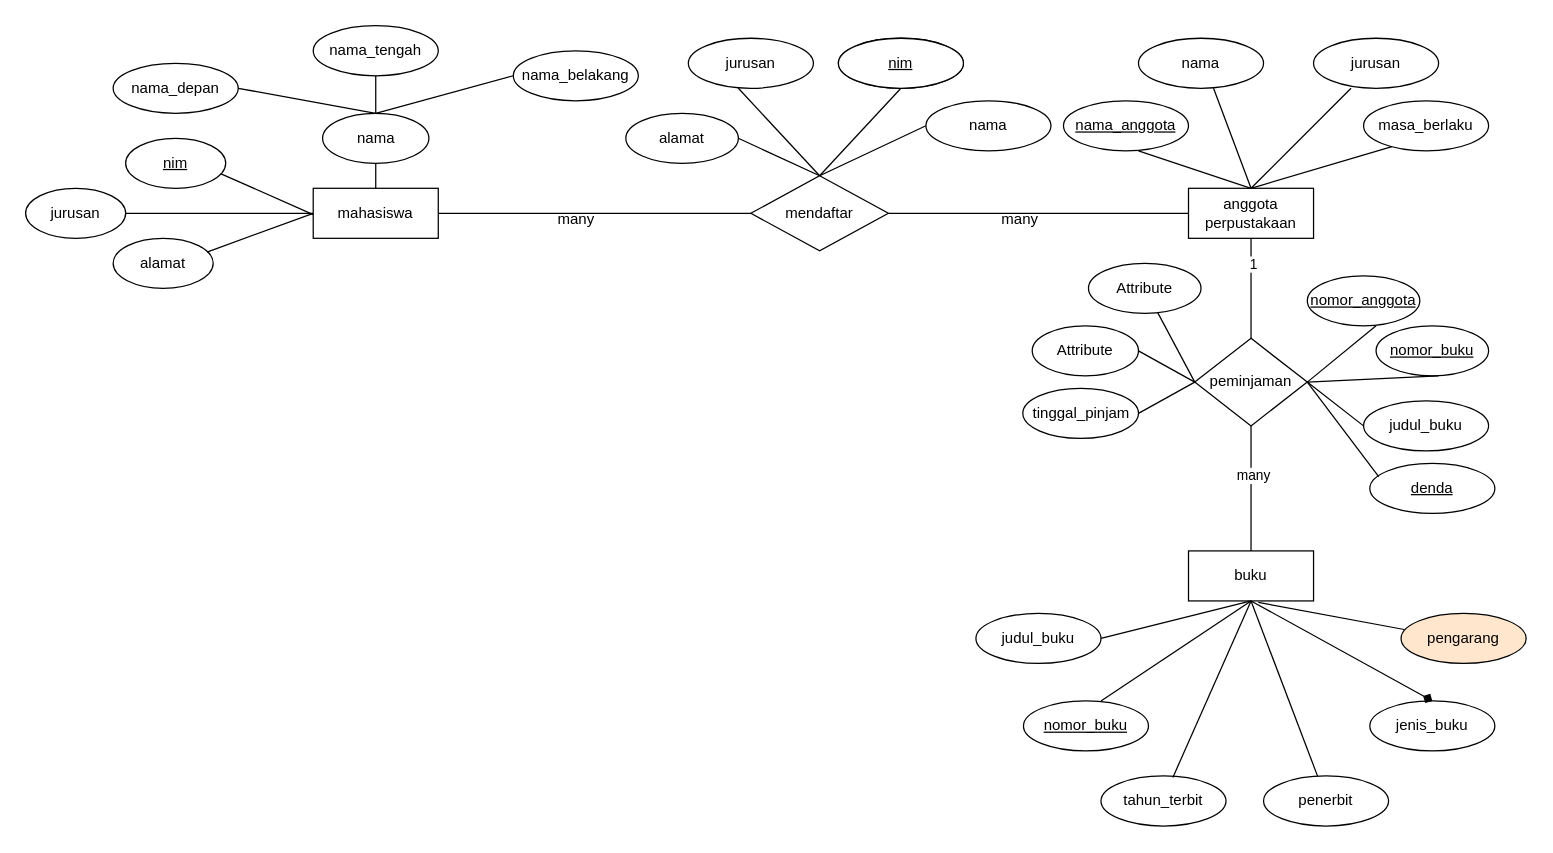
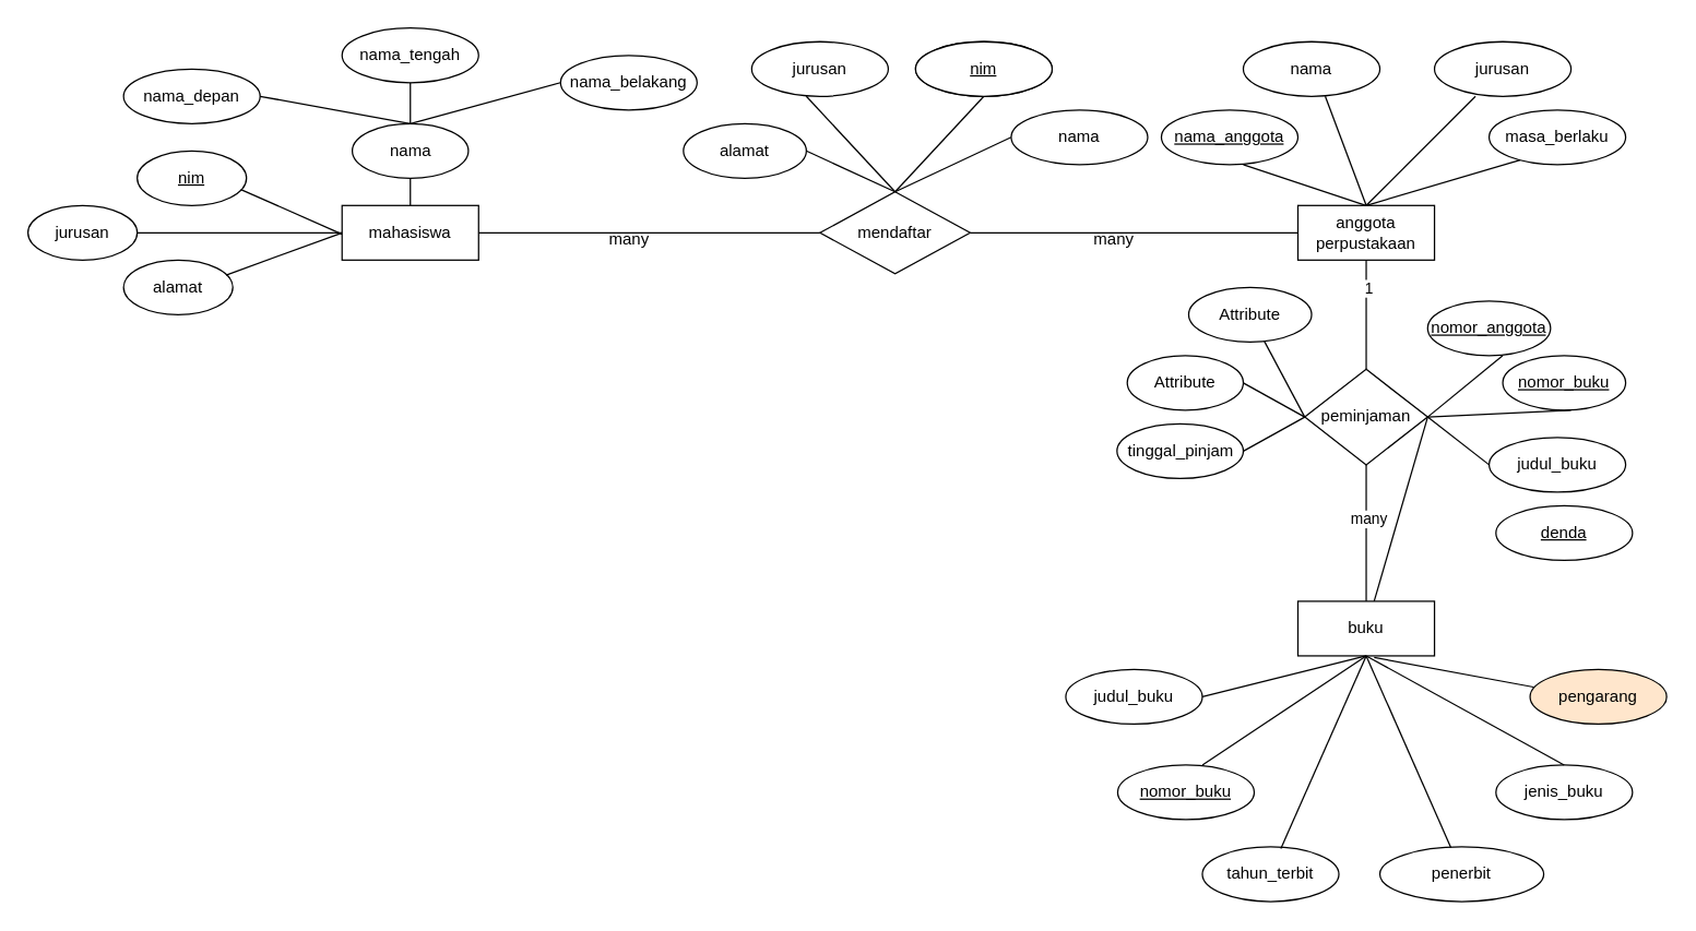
- <mxCell id="54" value="" style="endArrow=none;html=1;rounded=0;exitX=1;exitY=0.5;exitDx=0;exitDy=0;entryX=0.071;entryY=0.264;entryDx=0;entryDy=0;entryPerimeter=0;" edge="1" parent="1" source="40" target="47"><mxGeometry relative="1" as="geometry"><mxPoint x="930" y="390" as="sourcePoint" /><mxPoint x="1090" y="390" as="targetPoint" /></mxGeometry></mxCell>
+ <mxCell id="54" value="" style="endArrow=none;html=1;rounded=0;exitX=1;exitY=0.5;exitDx=0;exitDy=0;" edge="1" parent="1" source="40" target="57"><mxGeometry relative="1" as="geometry"><mxPoint x="930" y="390" as="sourcePoint" /><mxPoint x="1090" y="390" as="targetPoint" /></mxGeometry></mxCell>
- <mxCell id="68" value="" style="endArrow=diamond;html=1;rounded=0;exitX=0.5;exitY=1;exitDx=0;exitDy=0;entryX=0.5;entryY=0;entryDx=0;entryDy=0;" edge="1" parent="1" source="57" target="62"><mxGeometry relative="1" as="geometry"><mxPoint x="1030" y="560" as="sourcePoint" /><mxPoint x="1190" y="560" as="targetPoint" /></mxGeometry></mxCell>
+ <mxCell id="68" value="" style="endArrow=none;html=1;rounded=0;exitX=0.5;exitY=1;exitDx=0;exitDy=0;entryX=0.5;entryY=0;entryDx=0;entryDy=0;" edge="1" parent="1" source="57" target="62"><mxGeometry relative="1" as="geometry"><mxPoint x="1030" y="560" as="sourcePoint" /><mxPoint x="1190" y="560" as="targetPoint" /></mxGeometry></mxCell>
- <mxCell id="61" value="penerbit" style="ellipse;whiteSpace=wrap;html=1;align=center;" vertex="1" parent="1"><mxGeometry x="1010" y="620" width="100" height="40" as="geometry" /></mxCell>
+ <mxCell id="61" value="penerbit" style="ellipse;whiteSpace=wrap;html=1;align=center;" vertex="1" parent="1"><mxGeometry x="1010" y="620" width="120" height="40" as="geometry" /></mxCell>
